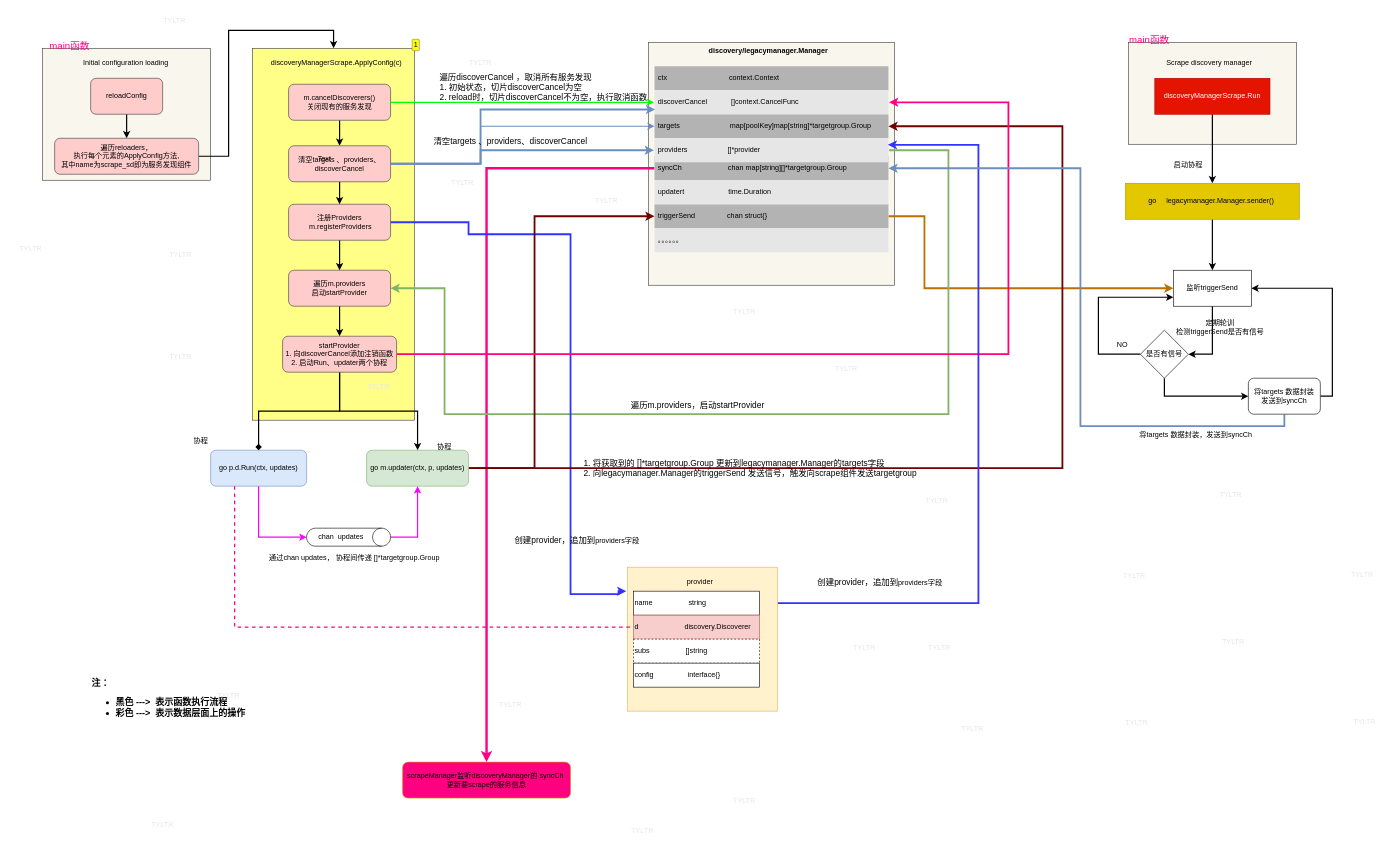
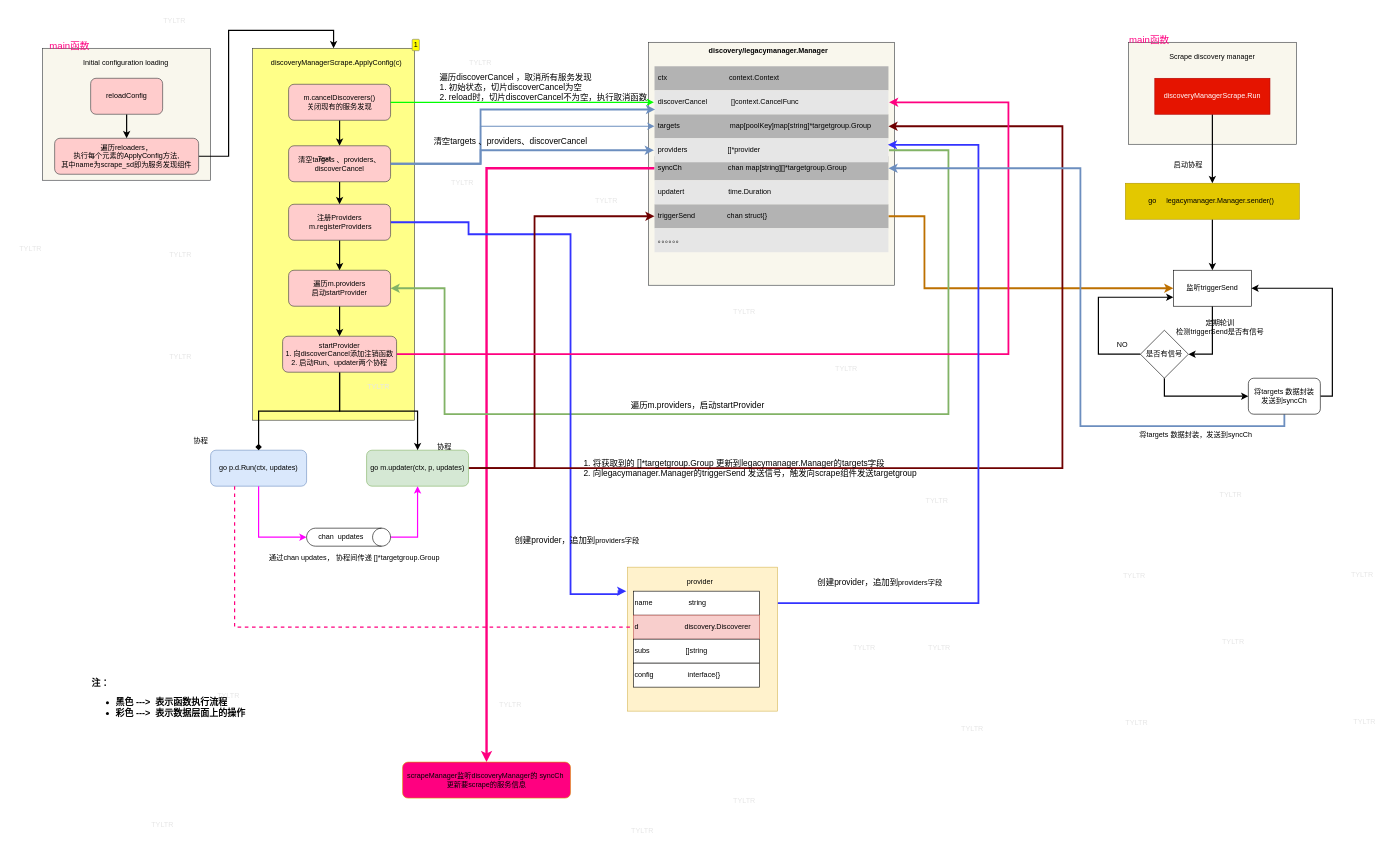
- <mxCell id="76" value="Scrape discovery manager" style="text;html=1;align=center;verticalAlign=middle;whiteSpace=wrap;rounded=0;" parent="1" vertex="1"><mxGeometry x="1895" y="90" width="240" height="30" as="geometry" /></mxCell>
+ <mxCell id="76" value="Scrape discovery manager" style="text;html=1;align=center;verticalAlign=middle;whiteSpace=wrap;rounded=0;" parent="1" vertex="1"><mxGeometry x="1900" y="80" width="240" height="30" as="geometry" /></mxCell>
- <mxCell id="63" value="subs&amp;nbsp; &amp;nbsp; &amp;nbsp; &amp;nbsp; &amp;nbsp; &amp;nbsp; &amp;nbsp; &amp;nbsp; &amp;nbsp; []string&amp;nbsp;" style="rounded=0;whiteSpace=wrap;html=1;align=left;dashed=1;" parent="1" vertex="1"><mxGeometry x="1055" y="1065" width="210" height="40" as="geometry" /></mxCell>
+ <mxCell id="63" value="subs&amp;nbsp; &amp;nbsp; &amp;nbsp; &amp;nbsp; &amp;nbsp; &amp;nbsp; &amp;nbsp; &amp;nbsp; &amp;nbsp; []string&amp;nbsp;" style="rounded=0;whiteSpace=wrap;html=1;align=left;" parent="1" vertex="1"><mxGeometry x="1055" y="1065" width="210" height="40" as="geometry" /></mxCell>
